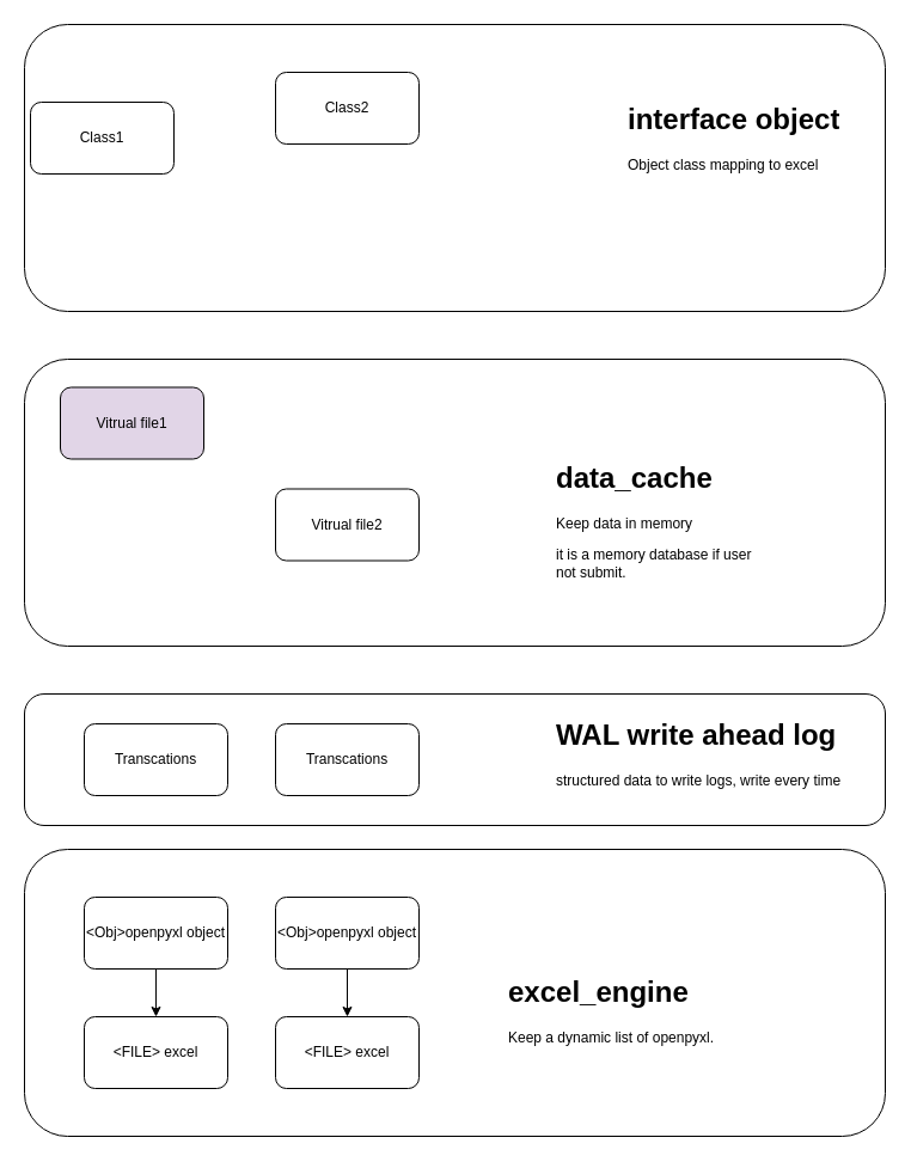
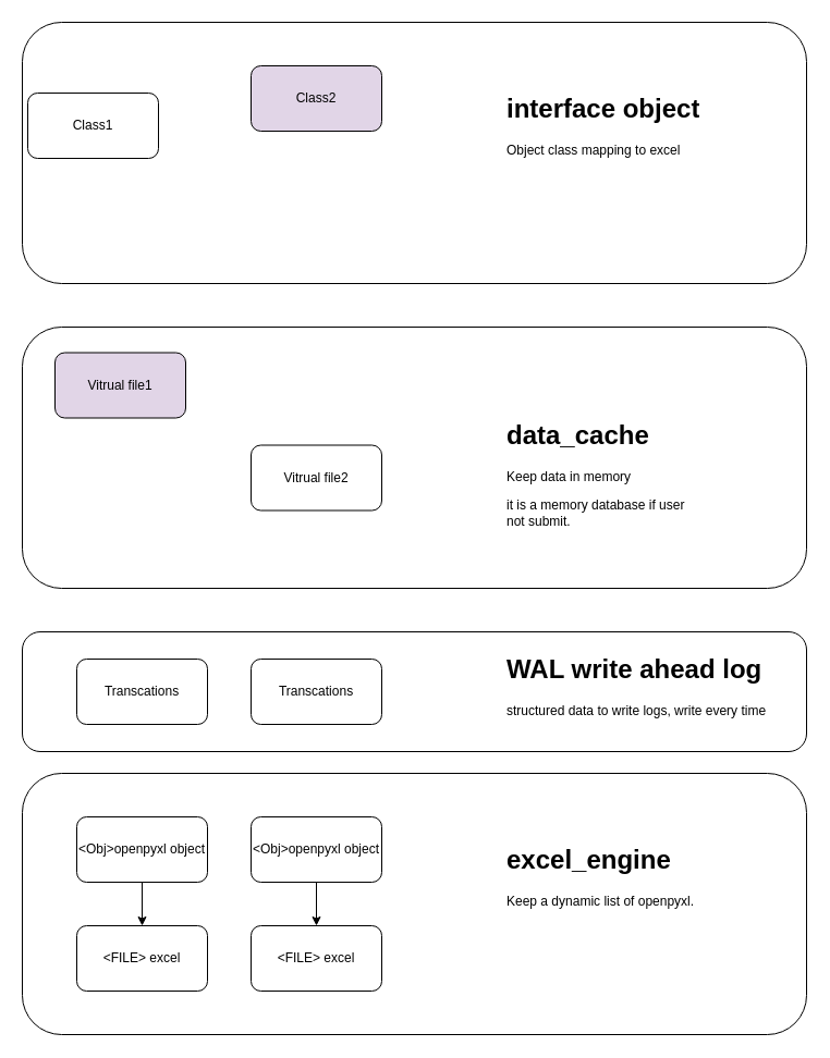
- <mxCell id="21" value="Class2" style="rounded=1;whiteSpace=wrap;html=1;" parent="1" vertex="1"><mxGeometry x="230" y="60" width="120" height="60" as="geometry" /></mxCell>
+ <mxCell id="21" value="Class2" style="rounded=1;whiteSpace=wrap;html=1;fillColor=#e1d5e7;" parent="1" vertex="1"><mxGeometry x="230" y="60" width="120" height="60" as="geometry" /></mxCell>
- <mxCell id="19" value="&lt;h1&gt;interface object&lt;/h1&gt;&lt;p&gt;Object class mapping to excel&lt;/p&gt;" style="text;html=1;strokeColor=none;fillColor=none;spacing=5;spacingTop=-20;whiteSpace=wrap;overflow=hidden;rounded=0;" parent="1" vertex="1"><mxGeometry x="520" y="80" width="190" height="120" as="geometry" /></mxCell>
+ <mxCell id="19" value="&lt;h1&gt;interface object&lt;/h1&gt;&lt;p&gt;Object class mapping to excel&lt;/p&gt;" style="text;html=1;strokeColor=none;fillColor=none;spacing=5;spacingTop=-20;whiteSpace=wrap;overflow=hidden;rounded=0;" parent="1" vertex="1"><mxGeometry x="460" y="80" width="190" height="120" as="geometry" /></mxCell>
- <mxCell id="9" value="&lt;h1&gt;excel_engine&lt;/h1&gt;&lt;p&gt;Keep a dynamic list of openpyxl.&lt;/p&gt;" style="text;html=1;strokeColor=none;fillColor=none;spacing=5;spacingTop=-20;whiteSpace=wrap;overflow=hidden;rounded=0;" parent="1" vertex="1"><mxGeometry x="420" y="810" width="190" height="120" as="geometry" /></mxCell>
+ <mxCell id="9" value="&lt;h1&gt;excel_engine&lt;/h1&gt;&lt;p&gt;Keep a dynamic list of openpyxl.&lt;/p&gt;" style="text;html=1;strokeColor=none;fillColor=none;spacing=5;spacingTop=-20;whiteSpace=wrap;overflow=hidden;rounded=0;" parent="1" vertex="1"><mxGeometry x="460" y="770" width="190" height="120" as="geometry" /></mxCell>
